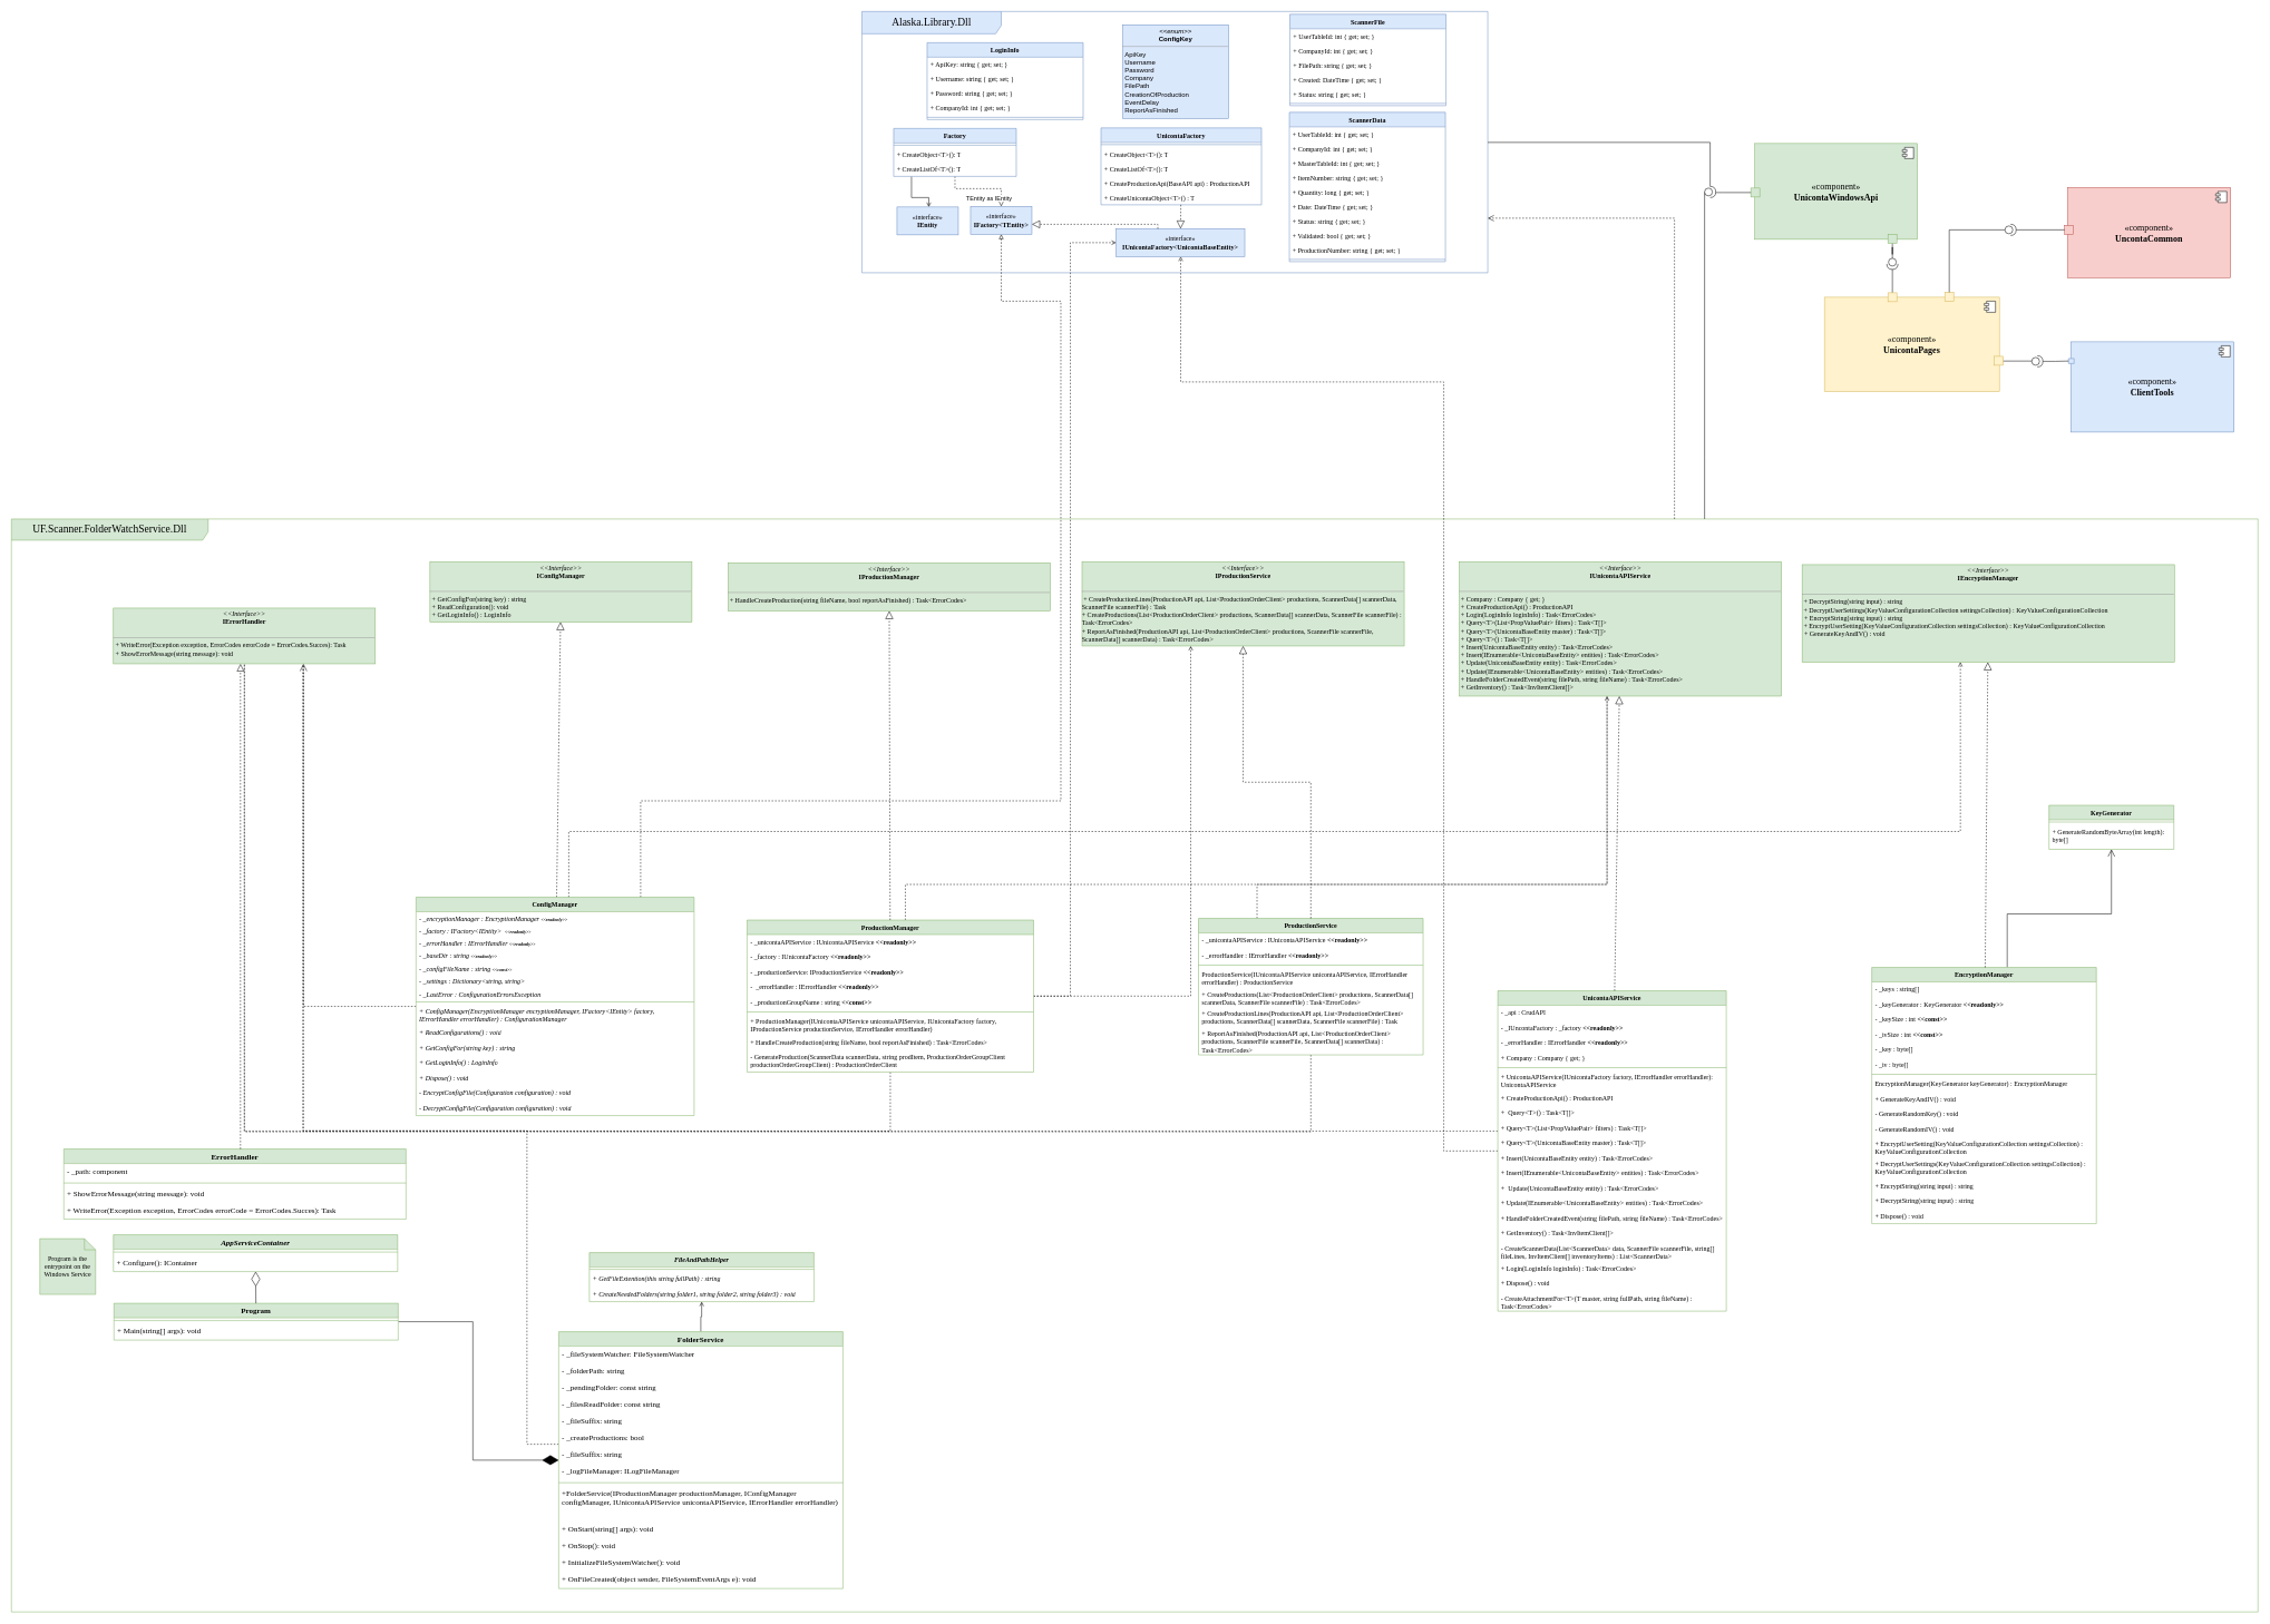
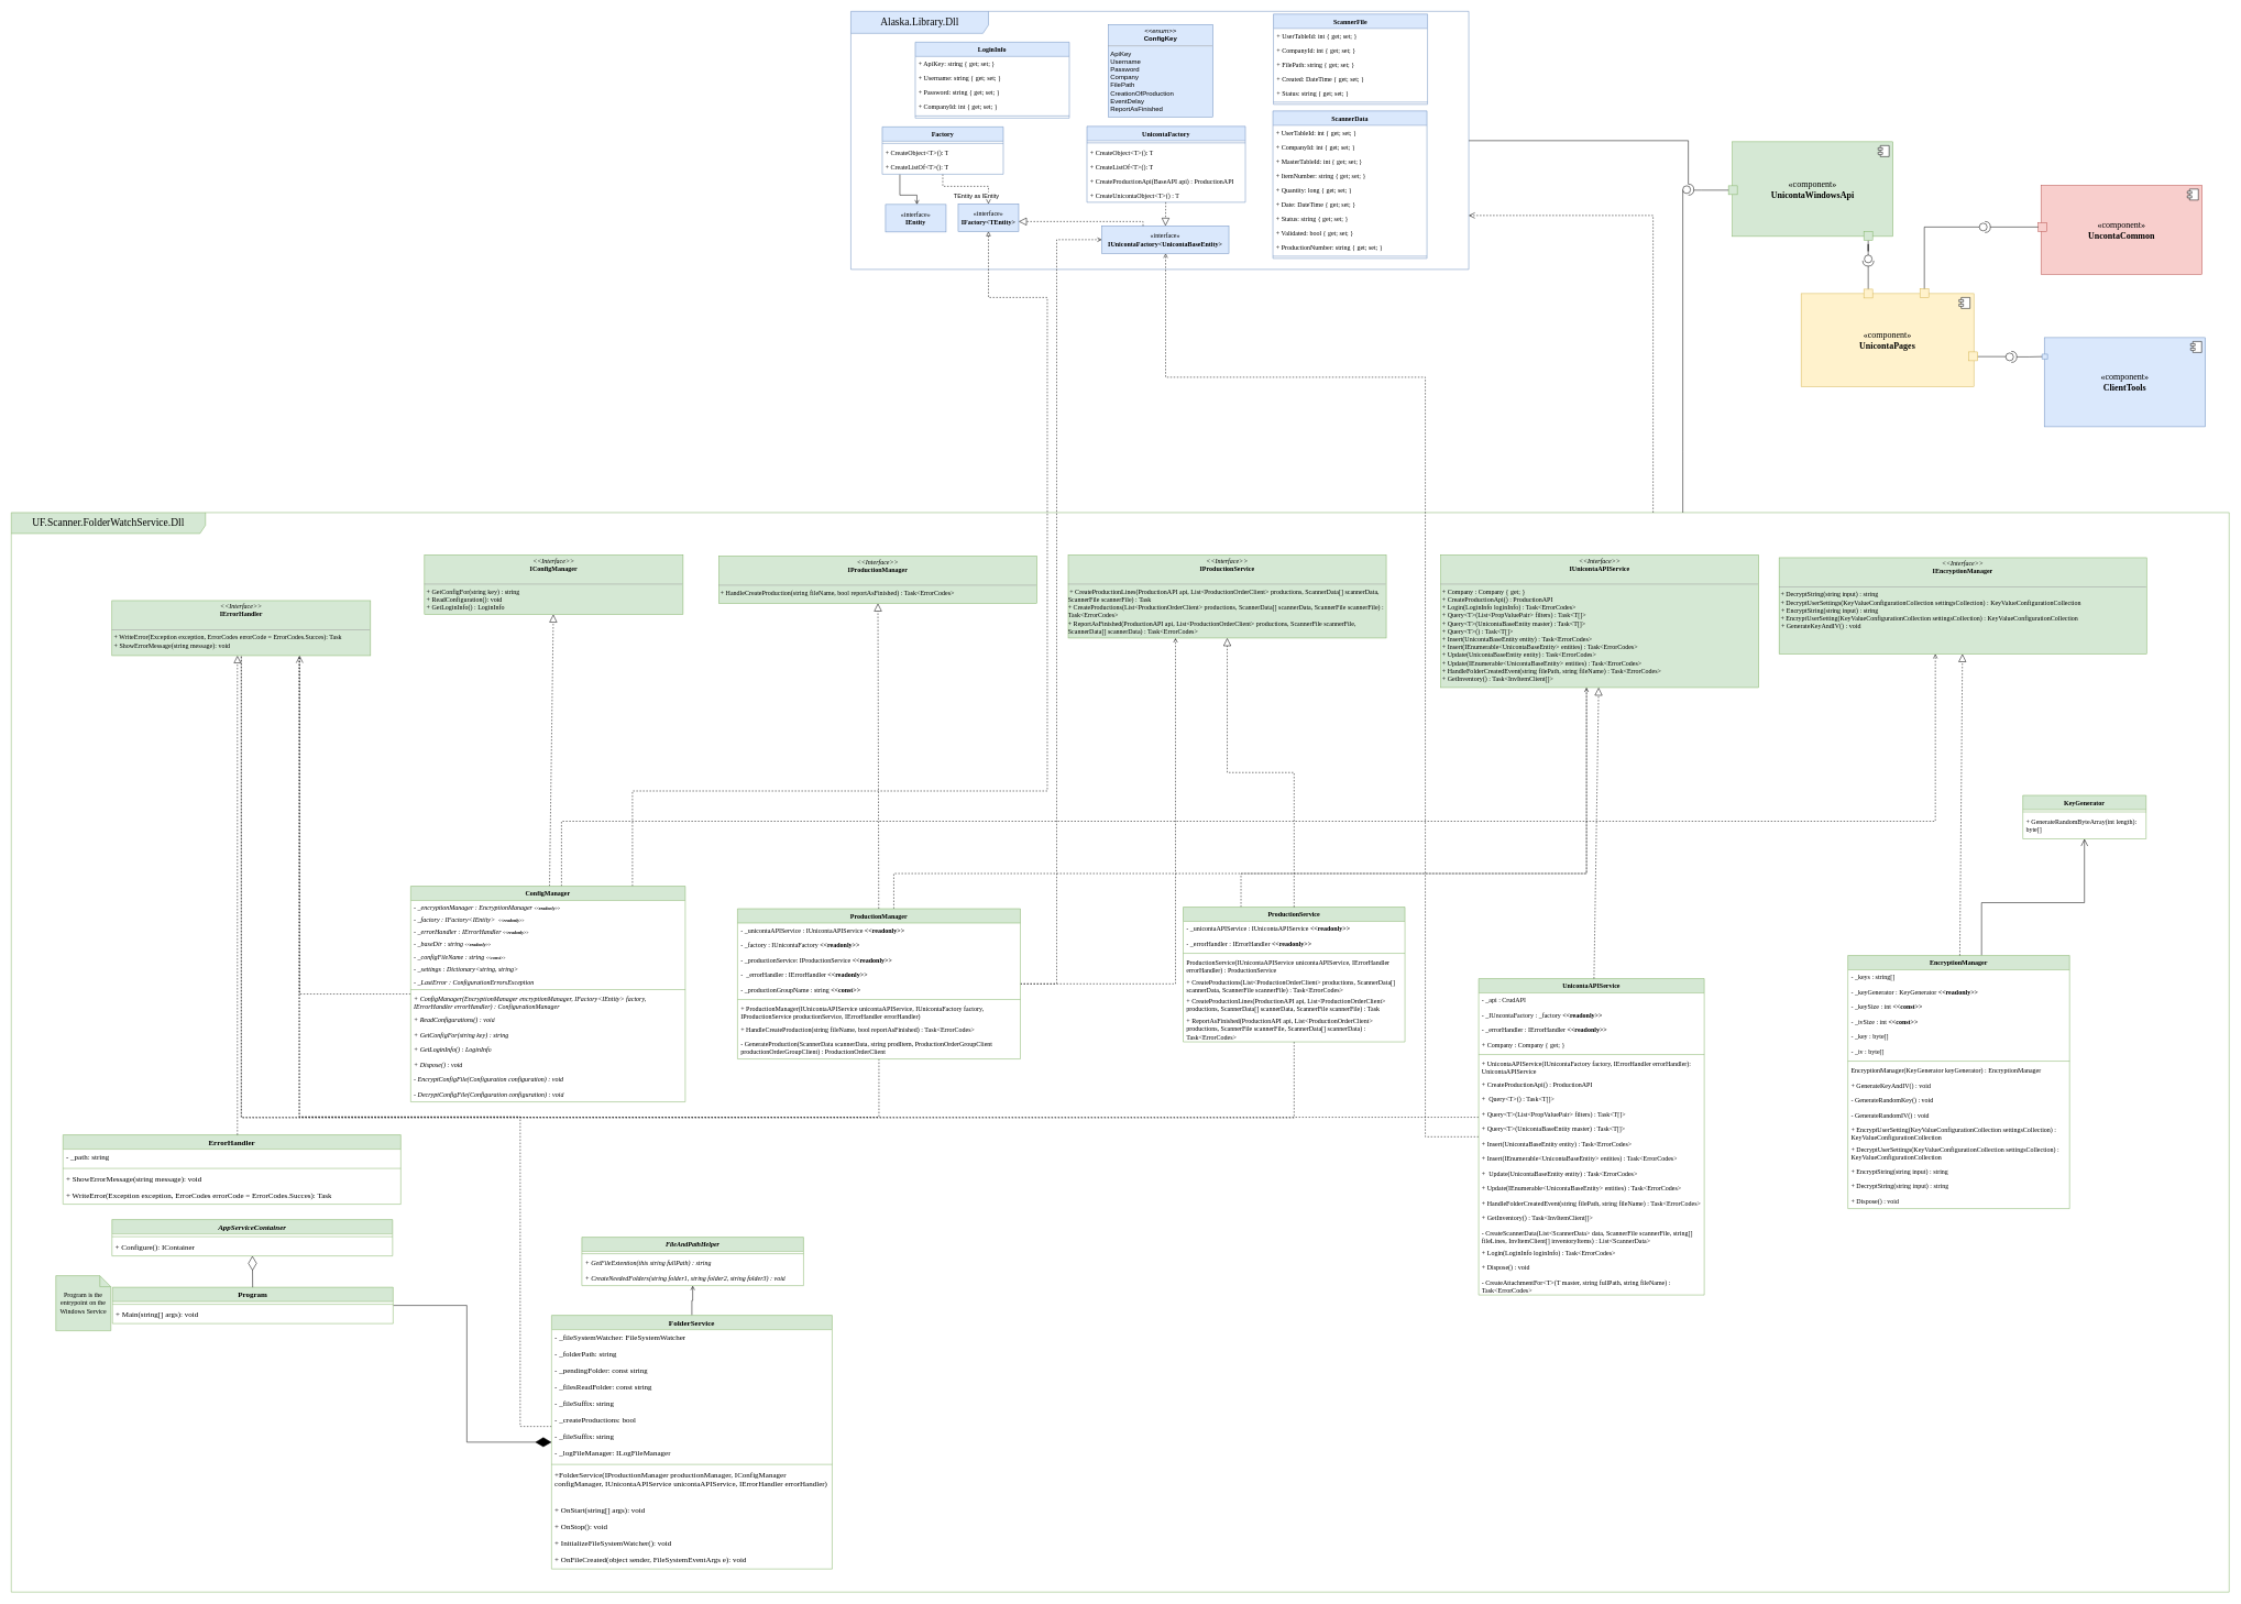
- <mxCell id="22" value="- _path: component" style="text;strokeColor=none;fillColor=none;align=left;verticalAlign=top;spacingLeft=4;spacingRight=4;overflow=hidden;rotatable=0;points=[[0,0.5],[1,0.5]];portConstraint=eastwest;whiteSpace=wrap;html=1;fontSize=14;fontStyle=0;fontFamily=Times New Roman;" parent="21" vertex="1"><mxGeometry y="26" width="614" height="30" as="geometry" /></mxCell>
+ <mxCell id="22" value="- _path: string" style="text;strokeColor=none;fillColor=none;align=left;verticalAlign=top;spacingLeft=4;spacingRight=4;overflow=hidden;rotatable=0;points=[[0,0.5],[1,0.5]];portConstraint=eastwest;whiteSpace=wrap;html=1;fontSize=14;fontStyle=0;fontFamily=Times New Roman;" parent="21" vertex="1"><mxGeometry y="26" width="614" height="30" as="geometry" /></mxCell>
- <mxCell id="40" value="Program is the entrypoint on the Windows Service" style="shape=note;size=20;whiteSpace=wrap;html=1;fillColor=#d5e8d4;strokeColor=#82b366;fontFamily=Times New Roman;" parent="1" vertex="1"><mxGeometry x="71" y="2223" width="100" height="100" as="geometry" /></mxCell>
+ <mxCell id="40" value="Program is the entrypoint on the Windows Service" style="shape=note;size=20;whiteSpace=wrap;html=1;fillColor=#d5e8d4;strokeColor=#82b366;fontFamily=Times New Roman;" parent="1" vertex="1"><mxGeometry x="101" y="2318" width="100" height="100" as="geometry" /></mxCell>
